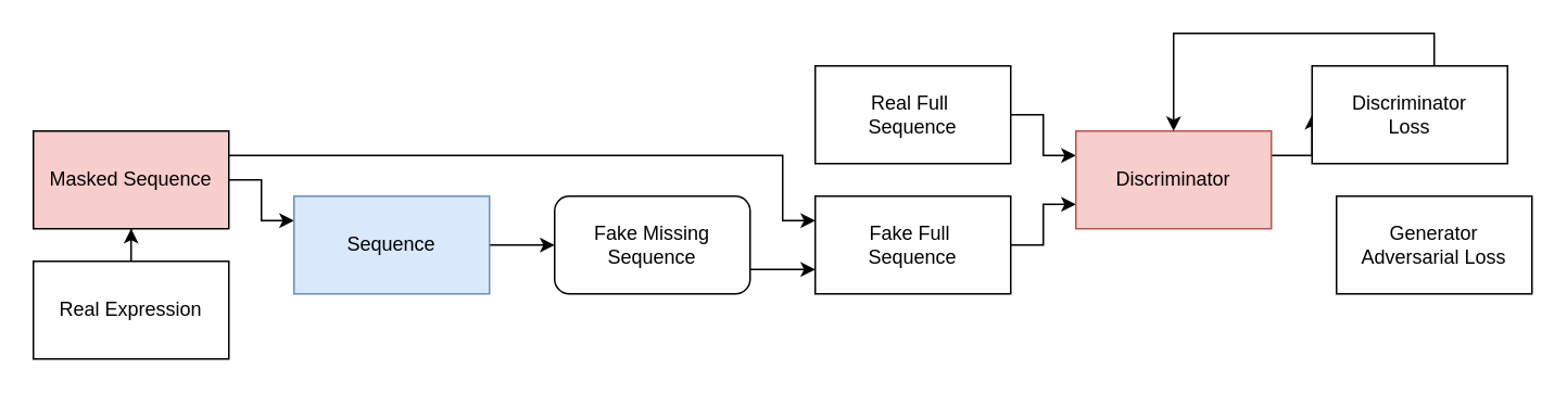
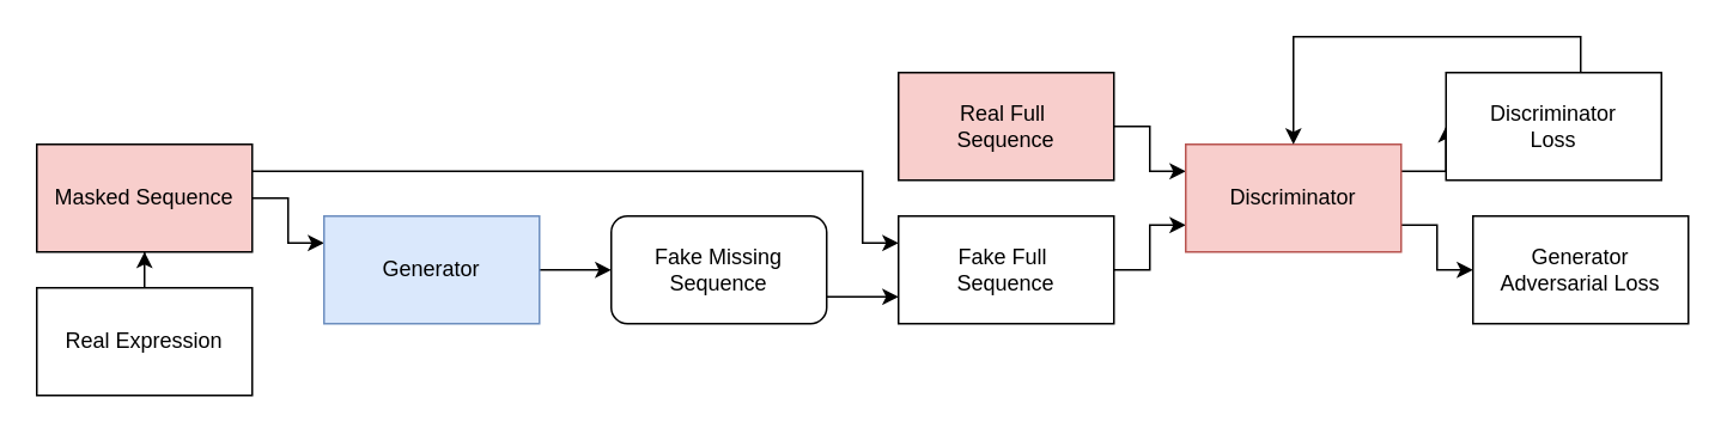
- <mxCell id="12" value="Real Full&amp;nbsp;&lt;div&gt;Sequence&lt;/div&gt;" style="rounded=0;whiteSpace=wrap;html=1;" vertex="1" parent="1"><mxGeometry x="500" y="40" width="120" height="60" as="geometry" /></mxCell>
+ <mxCell id="12" value="Real Full&amp;nbsp;&lt;div&gt;Sequence&lt;/div&gt;" style="rounded=0;whiteSpace=wrap;html=1;fillColor=#f8cecc;" vertex="1" parent="1"><mxGeometry x="500" y="40" width="120" height="60" as="geometry" /></mxCell>
+ <mxCell id="15" style="edgeStyle=orthogonalEdgeStyle;rounded=0;orthogonalLoop=1;jettySize=auto;html=1;exitX=1;exitY=0.75;exitDx=0;exitDy=0;" edge="1" parent="1" source="17" target="20"><mxGeometry relative="1" as="geometry" /></mxCell>
- <mxCell id="8" value="Sequence" style="rounded=0;whiteSpace=wrap;html=1;fillColor=#dae8fc;strokeColor=#6c8ebf;" vertex="1" parent="1"><mxGeometry x="180" y="120" width="120" height="60" as="geometry" /></mxCell>
+ <mxCell id="8" value="Generator" style="rounded=0;whiteSpace=wrap;html=1;fillColor=#dae8fc;strokeColor=#6c8ebf;" vertex="1" parent="1"><mxGeometry x="180" y="120" width="120" height="60" as="geometry" /></mxCell>
